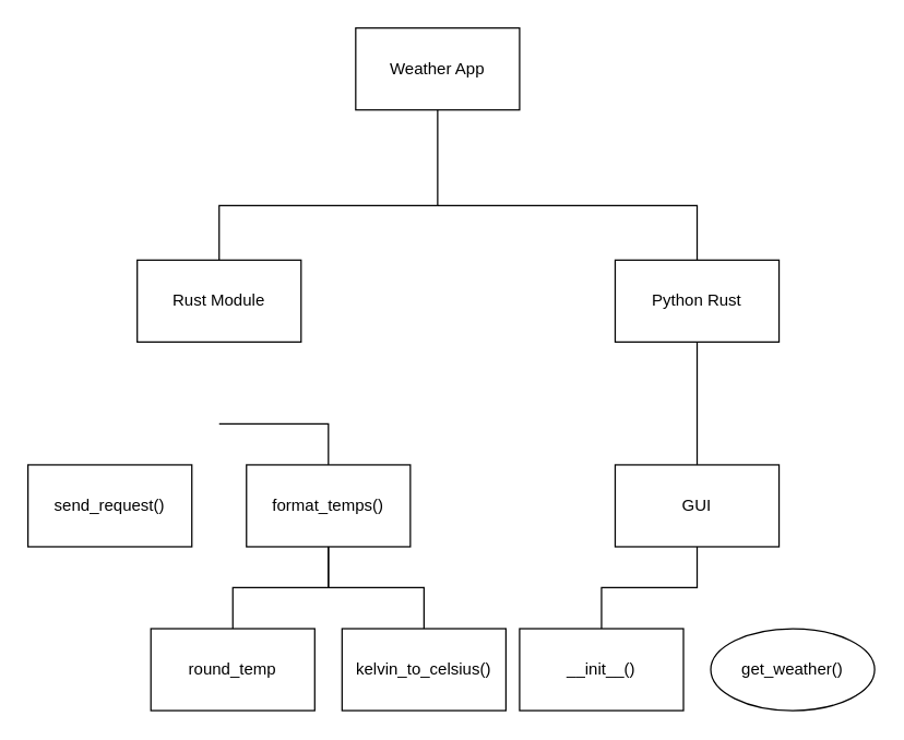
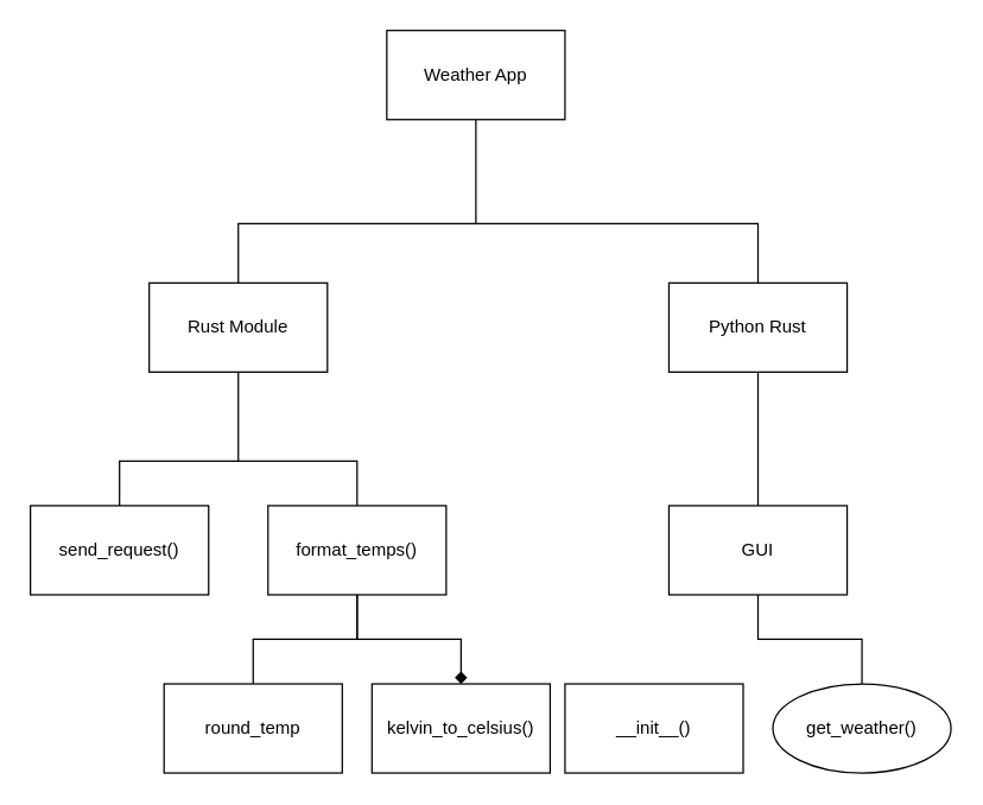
+ <mxCell id="9" value="" style="endArrow=none;html=1;rounded=0;entryX=0.5;entryY=1;entryDx=0;entryDy=0;exitX=0.5;exitY=0;exitDx=0;exitDy=0;" edge="1" parent="1" source="12" target="3"><mxGeometry width="50" height="50" relative="1" as="geometry"><mxPoint x="160" y="310" as="sourcePoint" /><mxPoint x="160" y="290" as="targetPoint" /><Array as="points"><mxPoint x="80" y="310" /><mxPoint x="160" y="310" /></Array></mxGeometry></mxCell>
- <mxCell id="17" value="" style="edgeStyle=none;rounded=0;orthogonalLoop=1;jettySize=auto;html=1;endArrow=none;endFill=0;" edge="1" parent="1" source="19" target="20"><mxGeometry relative="1" as="geometry"><Array as="points"><mxPoint x="510" y="430" /><mxPoint x="440" y="430" /></Array></mxGeometry></mxCell>
+ <mxCell id="18" value="" style="edgeStyle=none;rounded=0;orthogonalLoop=1;jettySize=auto;html=1;endArrow=none;endFill=0;" edge="1" parent="1" source="19" target="21"><mxGeometry relative="1" as="geometry"><Array as="points"><mxPoint x="510" y="430" /><mxPoint x="580" y="430" /></Array></mxGeometry></mxCell>
- <mxCell id="15" value="" style="endArrow=none;html=1;rounded=0;entryX=0.5;entryY=0;entryDx=0;entryDy=0;exitX=0.5;exitY=1;exitDx=0;exitDy=0;" edge="1" parent="1" source="11" target="13"><mxGeometry width="50" height="50" relative="1" as="geometry"><mxPoint x="270" y="510" as="sourcePoint" /><mxPoint x="320" y="460" as="targetPoint" /><Array as="points"><mxPoint x="240" y="430" /><mxPoint x="310" y="430" /></Array></mxGeometry></mxCell>
+ <mxCell id="15" value="" style="endArrow=diamond;html=1;rounded=0;entryX=0.5;entryY=0;entryDx=0;entryDy=0;exitX=0.5;exitY=1;exitDx=0;exitDy=0;" edge="1" parent="1" source="11" target="13"><mxGeometry width="50" height="50" relative="1" as="geometry"><mxPoint x="270" y="510" as="sourcePoint" /><mxPoint x="320" y="460" as="targetPoint" /><Array as="points"><mxPoint x="240" y="430" /><mxPoint x="310" y="430" /></Array></mxGeometry></mxCell>
